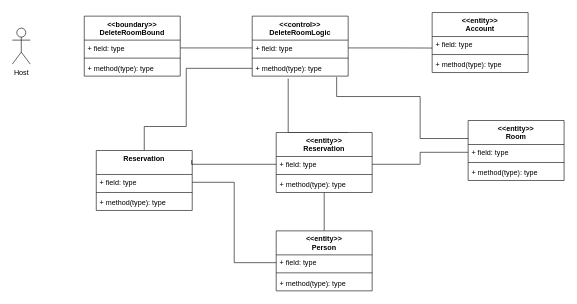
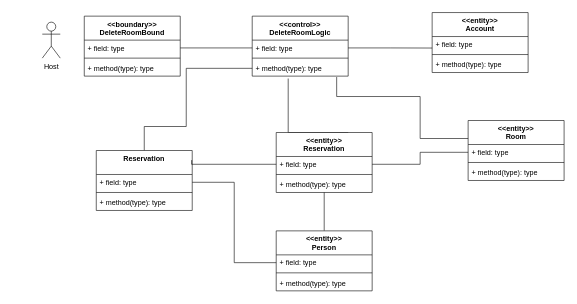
- <mxCell id="15" value="Host" style="shape=umlActor;verticalLabelPosition=bottom;verticalAlign=top;html=1;outlineConnect=0;" vertex="1" parent="1"><mxGeometry x="20" y="46" width="30" height="60" as="geometry" /></mxCell>
+ <mxCell id="15" value="Host" style="shape=umlActor;verticalLabelPosition=bottom;verticalAlign=top;html=1;outlineConnect=0;" vertex="1" parent="1"><mxGeometry x="70" y="36" width="30" height="60" as="geometry" /></mxCell>
